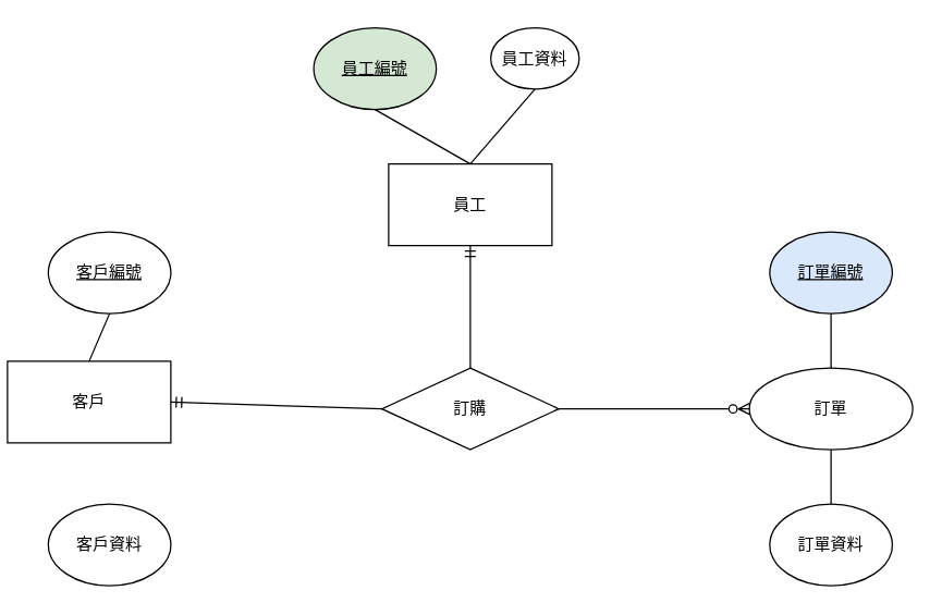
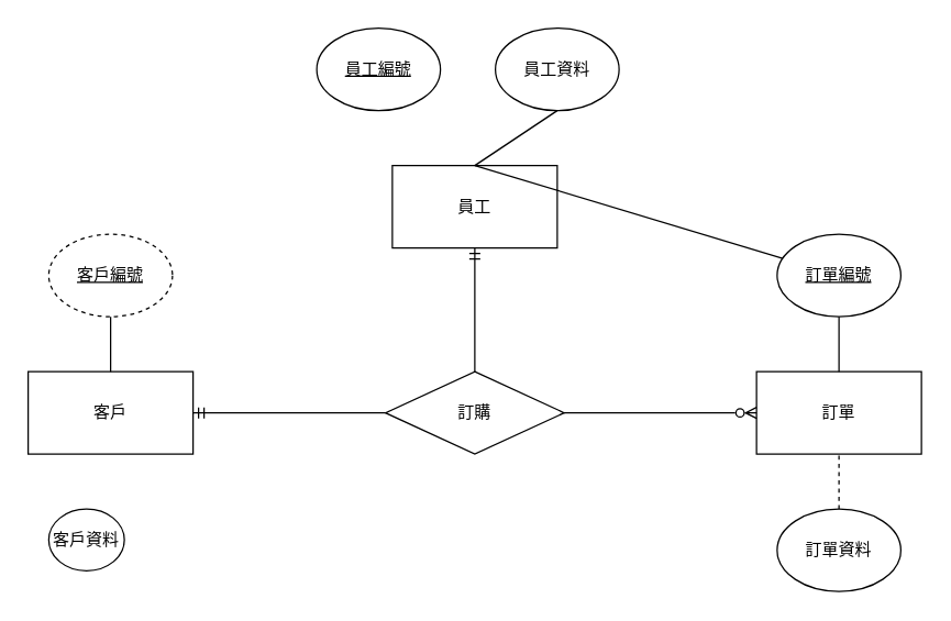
- <mxCell id="15" value="員工資料" style="ellipse;whiteSpace=wrap;html=1;" vertex="1" parent="1"><mxGeometry x="360" y="20" width="65" height="45" as="geometry" /></mxCell>
+ <mxCell id="15" value="員工資料" style="ellipse;whiteSpace=wrap;html=1;" vertex="1" parent="1"><mxGeometry x="360" y="20" width="90" height="60" as="geometry" /></mxCell>
- <mxCell id="10" value="&lt;u&gt;員工編號&lt;/u&gt;" style="ellipse;whiteSpace=wrap;html=1;fillColor=#d5e8d4;" vertex="1" parent="1"><mxGeometry x="230" y="20" width="90" height="60" as="geometry" /></mxCell>
+ <mxCell id="10" value="&lt;u&gt;員工編號&lt;/u&gt;" style="ellipse;whiteSpace=wrap;html=1;" vertex="1" parent="1"><mxGeometry x="230" y="20" width="90" height="60" as="geometry" /></mxCell>
- <mxCell id="18" value="" style="endArrow=none;html=1;rounded=0;entryX=0.5;entryY=1;entryDx=0;entryDy=0;exitX=0.5;exitY=0;exitDx=0;exitDy=0;" edge="1" parent="1" source="4" target="10"><mxGeometry width="50" height="50" relative="1" as="geometry"><mxPoint x="210" y="150" as="sourcePoint" /><mxPoint x="260" y="100" as="targetPoint" /></mxGeometry></mxCell>
+ <mxCell id="18" value="" style="endArrow=none;html=1;rounded=0;exitX=0.5;exitY=0;exitDx=0;exitDy=0;" edge="1" parent="1" source="4" target="11"><mxGeometry width="50" height="50" relative="1" as="geometry"><mxPoint x="210" y="150" as="sourcePoint" /><mxPoint x="260" y="100" as="targetPoint" /></mxGeometry></mxCell>
- <mxCell id="9" value="&lt;u&gt;客戶編號&lt;/u&gt;" style="ellipse;whiteSpace=wrap;html=1;" vertex="1" parent="1"><mxGeometry x="35" y="170" width="90" height="60" as="geometry" /></mxCell>
+ <mxCell id="9" value="&lt;u&gt;客戶編號&lt;/u&gt;" style="ellipse;whiteSpace=wrap;html=1;dashed=1;" vertex="1" parent="1"><mxGeometry x="35" y="170" width="90" height="60" as="geometry" /></mxCell>
- <mxCell id="11" value="&lt;u&gt;訂單編號&lt;/u&gt;" style="ellipse;whiteSpace=wrap;html=1;fillColor=#dae8fc;" vertex="1" parent="1"><mxGeometry x="565" y="170" width="90" height="60" as="geometry" /></mxCell>
+ <mxCell id="11" value="&lt;u&gt;訂單編號&lt;/u&gt;" style="ellipse;whiteSpace=wrap;html=1;" vertex="1" parent="1"><mxGeometry x="565" y="170" width="90" height="60" as="geometry" /></mxCell>
- <mxCell id="2" value="客戶" style="rounded=0;whiteSpace=wrap;html=1;" vertex="1" parent="1"><mxGeometry x="5" y="265" width="120" height="60" as="geometry" /></mxCell>
+ <mxCell id="2" value="客戶" style="rounded=0;whiteSpace=wrap;html=1;" vertex="1" parent="1"><mxGeometry x="20" y="270" width="120" height="60" as="geometry" /></mxCell>
- <mxCell id="3" value="訂單" style="ellipse;whiteSpace=wrap;html=1;" vertex="1" parent="1"><mxGeometry x="550" y="270" width="120" height="60" as="geometry" /></mxCell>
+ <mxCell id="3" value="訂單" style="rounded=0;whiteSpace=wrap;html=1;" vertex="1" parent="1"><mxGeometry x="550" y="270" width="120" height="60" as="geometry" /></mxCell>
- <mxCell id="19" value="" style="endArrow=none;html=1;rounded=0;entryX=0.5;entryY=1;entryDx=0;entryDy=0;exitX=0.5;exitY=0;exitDx=0;exitDy=0;" edge="1" parent="1" source="16" target="3"><mxGeometry width="50" height="50" relative="1" as="geometry"><mxPoint x="640" y="400" as="sourcePoint" /><mxPoint x="690" y="350" as="targetPoint" /></mxGeometry></mxCell>
+ <mxCell id="19" value="" style="endArrow=none;html=1;rounded=0;entryX=0.5;entryY=1;entryDx=0;entryDy=0;exitX=0.5;exitY=0;exitDx=0;exitDy=0;dashed=1;" edge="1" parent="1" source="16" target="3"><mxGeometry width="50" height="50" relative="1" as="geometry"><mxPoint x="640" y="400" as="sourcePoint" /><mxPoint x="690" y="350" as="targetPoint" /></mxGeometry></mxCell>
- <mxCell id="14" value="客戶資料" style="ellipse;whiteSpace=wrap;html=1;" vertex="1" parent="1"><mxGeometry x="35" y="370" width="90" height="60" as="geometry" /></mxCell>
+ <mxCell id="14" value="客戶資料" style="ellipse;whiteSpace=wrap;html=1;" vertex="1" parent="1"><mxGeometry x="35" y="370" width="55" height="45" as="geometry" /></mxCell>
